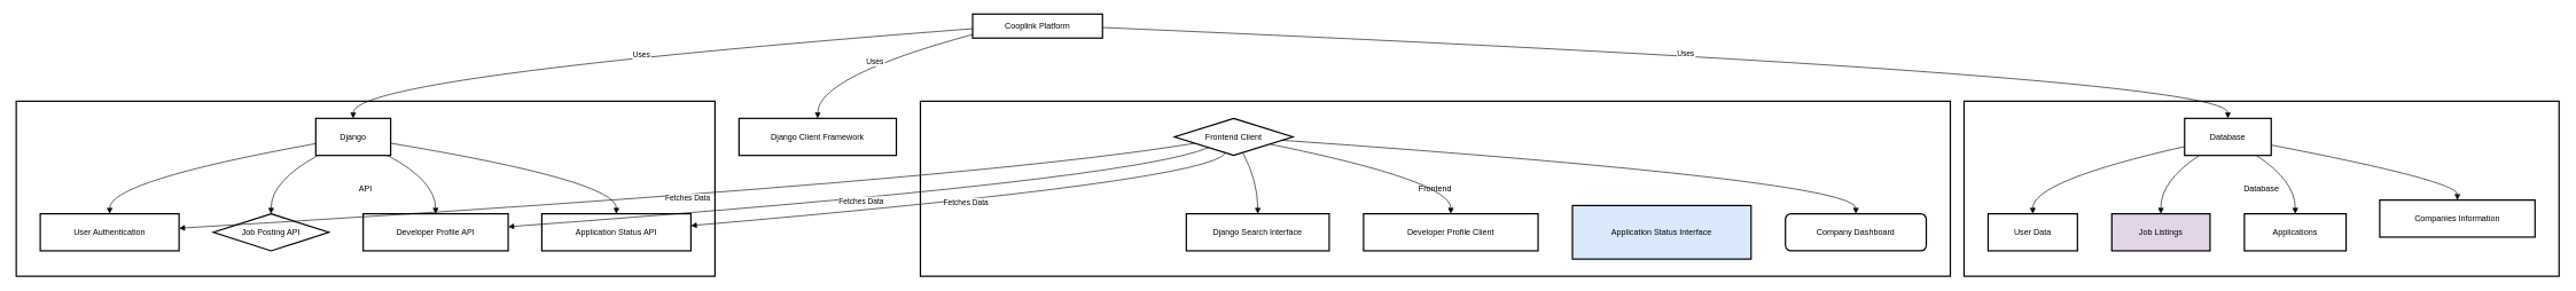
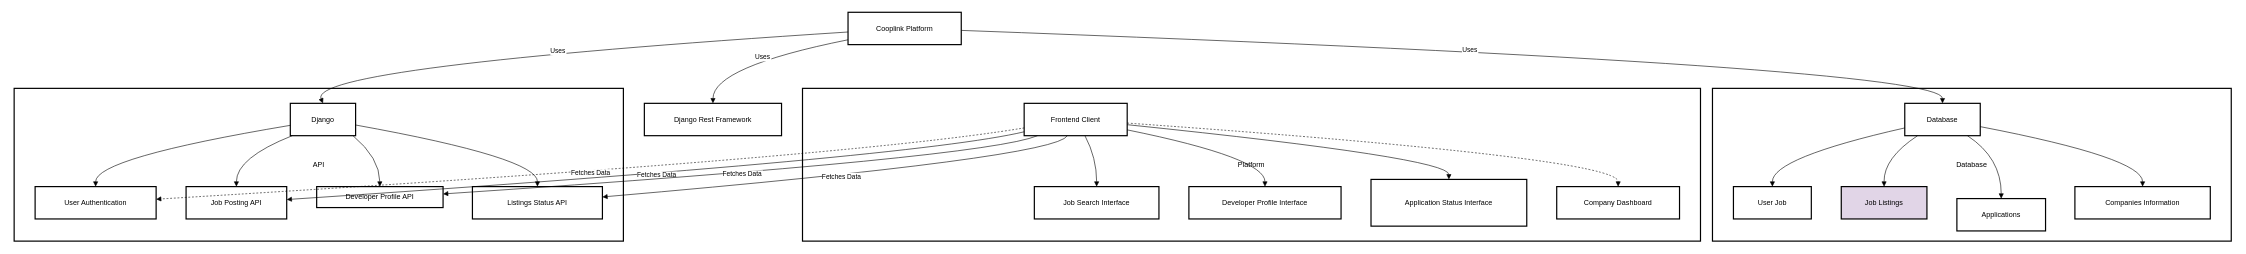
- <mxCell id="5" value="Cooplink Platform" style="whiteSpace=wrap;strokeWidth=2;" vertex="1" parent="1"><mxGeometry x="1412" y="20" width="189" height="35" as="geometry" /></mxCell>
+ <mxCell id="5" value="Cooplink Platform" style="whiteSpace=wrap;strokeWidth=2;" vertex="1" parent="1"><mxGeometry x="1412" y="20" width="189" height="54" as="geometry" /></mxCell>
- <mxCell id="6" value="Django" style="whiteSpace=wrap;strokeWidth=2;" vertex="1" parent="1"><mxGeometry x="456" y="172" width="109" height="54" as="geometry" /></mxCell>
+ <mxCell id="6" value="Django" style="whiteSpace=wrap;strokeWidth=2;" vertex="1" parent="1"><mxGeometry x="481" y="172" width="109" height="54" as="geometry" /></mxCell>
- <mxCell id="7" value="Django Client Framework" style="whiteSpace=wrap;strokeWidth=2;" vertex="1" parent="1"><mxGeometry x="1072" y="172" width="229" height="54" as="geometry" /></mxCell>
+ <mxCell id="7" value="Django Rest Framework" style="whiteSpace=wrap;strokeWidth=2;" vertex="1" parent="1"><mxGeometry x="1072" y="172" width="229" height="54" as="geometry" /></mxCell>
- <mxCell id="8" value="Frontend Client" style="rhombus;whiteSpace=wrap;strokeWidth=2;" vertex="1" parent="1"><mxGeometry x="1706" y="172" width="172" height="54" as="geometry" /></mxCell>
+ <mxCell id="8" value="Frontend Client" style="whiteSpace=wrap;strokeWidth=2;" vertex="1" parent="1"><mxGeometry x="1706" y="172" width="172" height="54" as="geometry" /></mxCell>
+ <mxCell id="35" value="" style="curved=1;startArrow=none;endArrow=block;exitX=1;exitY=0.66;entryX=0.5;entryY=0;" edge="1" parent="1" source="8" target="20"><mxGeometry relative="1" as="geometry"><Array as="points"><mxPoint x="2415" y="263" /></Array></mxGeometry></mxCell>
- <mxCell id="37" value="Fetches Data" style="curved=1;startArrow=none;endArrow=block;exitX=0;exitY=0.76;entryX=1;entryY=0.39;" edge="1" parent="1" source="8" target="10"><mxGeometry relative="1" as="geometry"><Array as="points"><mxPoint x="1405" y="263" /></Array></mxGeometry></mxCell>
+ <mxCell id="37" value="Fetches Data" style="curved=1;startArrow=none;endArrow=block;exitX=0;exitY=0.76;entryX=1;entryY=0.39;dashed=1;" edge="1" parent="1" source="8" target="10"><mxGeometry relative="1" as="geometry"><Array as="points"><mxPoint x="1405" y="263" /></Array></mxGeometry></mxCell>
- <mxCell id="36" value="" style="curved=1;startArrow=none;endArrow=block;exitX=1;exitY=0.61;entryX=0.5;entryY=0;" edge="1" parent="1" source="8" target="21"><mxGeometry relative="1" as="geometry"><Array as="points"><mxPoint x="2698" y="263" /></Array></mxGeometry></mxCell>
+ <mxCell id="36" value="" style="curved=1;startArrow=none;endArrow=block;exitX=1;exitY=0.61;entryX=0.5;entryY=0;dashed=1;" edge="1" parent="1" source="8" target="21"><mxGeometry relative="1" as="geometry"><Array as="points"><mxPoint x="2698" y="263" /></Array></mxGeometry></mxCell>
+ <mxCell id="38" value="Fetches Data" style="curved=1;startArrow=none;endArrow=block;exitX=0;exitY=0.88;entryX=1;entryY=0.4;" edge="1" parent="1" source="8" target="11"><mxGeometry relative="1" as="geometry"><Array as="points"><mxPoint x="1523" y="263" /></Array></mxGeometry></mxCell>
- <mxCell id="2" value="Frontend" style="whiteSpace=wrap;strokeWidth=2;" vertex="1" parent="1"><mxGeometry x="1336" y="147" width="1499" height="255" as="geometry" /></mxCell>
+ <mxCell id="2" value="Platform" style="whiteSpace=wrap;strokeWidth=2;" vertex="1" parent="1"><mxGeometry x="1336" y="147" width="1499" height="255" as="geometry" /></mxCell>
- <mxCell id="17" value="Companies Information" style="whiteSpace=wrap;strokeWidth=2;" vertex="1" parent="1"><mxGeometry x="3460" y="291" width="226" height="54" as="geometry" /></mxCell>
+ <mxCell id="17" value="Companies Information" style="whiteSpace=wrap;strokeWidth=2;" vertex="1" parent="1"><mxGeometry x="3460" y="311" width="226" height="54" as="geometry" /></mxCell>
- <mxCell id="11" value="Job Posting API" style="rhombus;whiteSpace=wrap;strokeWidth=2;" vertex="1" parent="1"><mxGeometry x="307" y="311" width="168" height="54" as="geometry" /></mxCell>
+ <mxCell id="11" value="Job Posting API" style="whiteSpace=wrap;strokeWidth=2;" vertex="1" parent="1"><mxGeometry x="307" y="311" width="168" height="54" as="geometry" /></mxCell>
- <mxCell id="12" value="Developer Profile API" style="whiteSpace=wrap;strokeWidth=2;" vertex="1" parent="1"><mxGeometry x="525" y="311" width="211" height="54" as="geometry" /></mxCell>
+ <mxCell id="12" value="Developer Profile API" style="whiteSpace=wrap;strokeWidth=2;" vertex="1" parent="1"><mxGeometry x="525" y="311" width="211" height="35" as="geometry" /></mxCell>
- <mxCell id="13" value="Application Status API" style="whiteSpace=wrap;strokeWidth=2;" vertex="1" parent="1"><mxGeometry x="785" y="311" width="217" height="54" as="geometry" /></mxCell>
+ <mxCell id="13" value="Listings Status API" style="whiteSpace=wrap;strokeWidth=2;" vertex="1" parent="1"><mxGeometry x="785" y="311" width="217" height="54" as="geometry" /></mxCell>
- <mxCell id="18" value="Django Search Interface" style="whiteSpace=wrap;strokeWidth=2;" vertex="1" parent="1"><mxGeometry x="1723" y="311" width="208" height="54" as="geometry" /></mxCell>
+ <mxCell id="18" value="Job Search Interface" style="whiteSpace=wrap;strokeWidth=2;" vertex="1" parent="1"><mxGeometry x="1723" y="311" width="208" height="54" as="geometry" /></mxCell>
- <mxCell id="19" value="Developer Profile Client" style="whiteSpace=wrap;strokeWidth=2;" vertex="1" parent="1"><mxGeometry x="1981" y="311" width="254" height="54" as="geometry" /></mxCell>
+ <mxCell id="19" value="Developer Profile Interface" style="whiteSpace=wrap;strokeWidth=2;" vertex="1" parent="1"><mxGeometry x="1981" y="311" width="254" height="54" as="geometry" /></mxCell>
- <mxCell id="20" value="Application Status Interface" style="whiteSpace=wrap;strokeWidth=2;fillColor=#dae8fc;" vertex="1" parent="1"><mxGeometry x="2285" y="299" width="260" height="78" as="geometry" /></mxCell>
+ <mxCell id="20" value="Application Status Interface" style="whiteSpace=wrap;strokeWidth=2;" vertex="1" parent="1"><mxGeometry x="2285" y="299" width="260" height="78" as="geometry" /></mxCell>
- <mxCell id="21" value="Company Dashboard" style="whiteSpace=wrap;strokeWidth=2;rounded=1;" vertex="1" parent="1"><mxGeometry x="2595" y="311" width="205" height="54" as="geometry" /></mxCell>
+ <mxCell id="21" value="Company Dashboard" style="whiteSpace=wrap;strokeWidth=2;" vertex="1" parent="1"><mxGeometry x="2595" y="311" width="205" height="54" as="geometry" /></mxCell>
- <mxCell id="14" value="User Data" style="whiteSpace=wrap;strokeWidth=2;" vertex="1" parent="1"><mxGeometry x="2890" y="311" width="130" height="54" as="geometry" /></mxCell>
+ <mxCell id="14" value="User Job" style="whiteSpace=wrap;strokeWidth=2;" vertex="1" parent="1"><mxGeometry x="2890" y="311" width="130" height="54" as="geometry" /></mxCell>
- <mxCell id="16" value="Applications" style="whiteSpace=wrap;strokeWidth=2;" vertex="1" parent="1"><mxGeometry x="3263" y="311" width="148" height="54" as="geometry" /></mxCell>
+ <mxCell id="16" value="Applications" style="whiteSpace=wrap;strokeWidth=2;" vertex="1" parent="1"><mxGeometry x="3263" y="331" width="148" height="54" as="geometry" /></mxCell>
